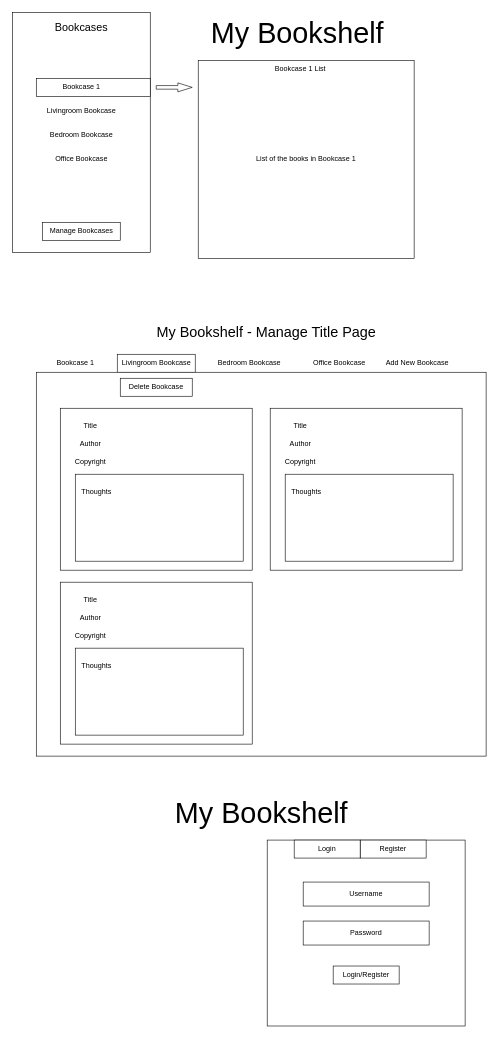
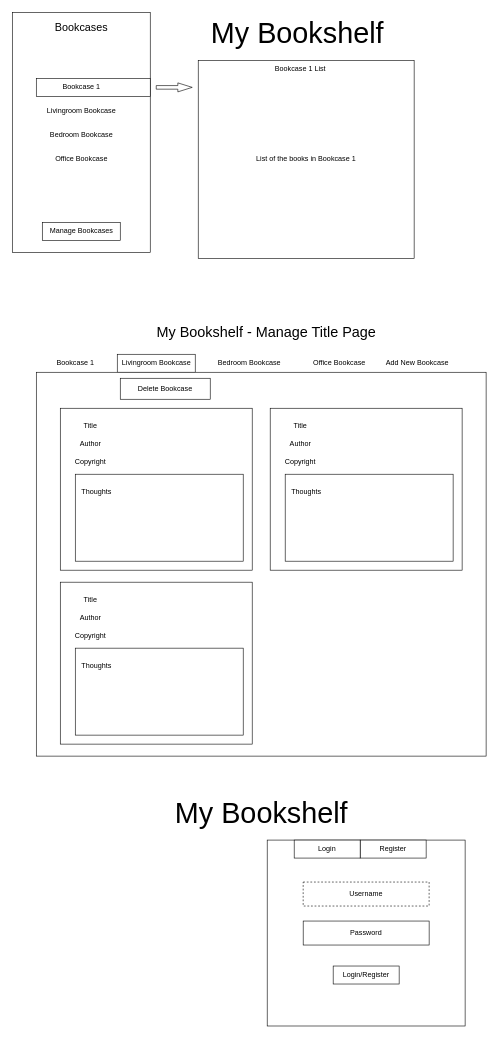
- <mxCell id="20" value="Delete Bookcase" style="whiteSpace=wrap;html=1;" vertex="1" parent="1"><mxGeometry x="200" y="630" width="120" height="30" as="geometry" /></mxCell>
+ <mxCell id="20" value="Delete Bookcase" style="whiteSpace=wrap;html=1;" vertex="1" parent="1"><mxGeometry x="200" y="630" width="150" height="35" as="geometry" /></mxCell>
- <mxCell id="46" value="Username" style="whiteSpace=wrap;html=1;" vertex="1" parent="1"><mxGeometry x="505" y="1470" width="210" height="40" as="geometry" /></mxCell>
+ <mxCell id="46" value="Username" style="whiteSpace=wrap;html=1;dashed=1;" vertex="1" parent="1"><mxGeometry x="505" y="1470" width="210" height="40" as="geometry" /></mxCell>
